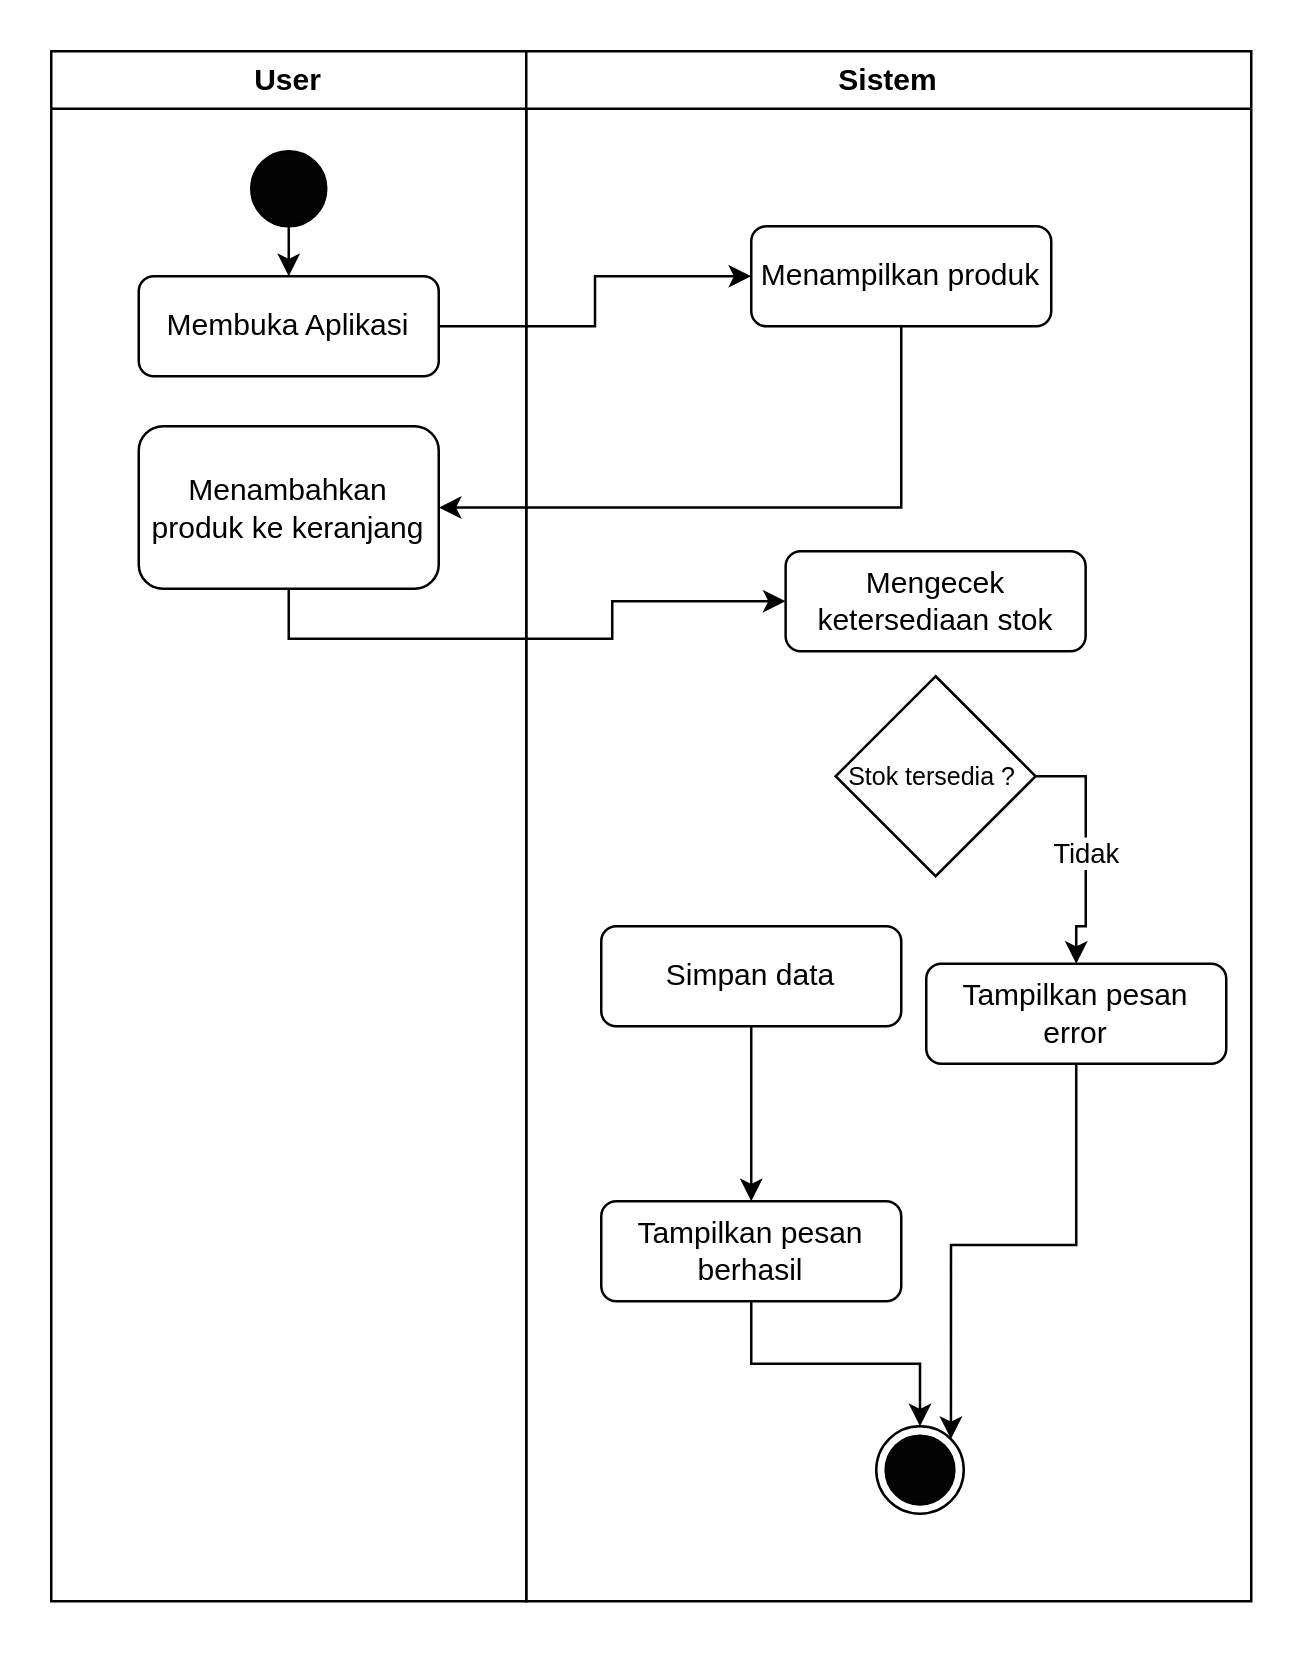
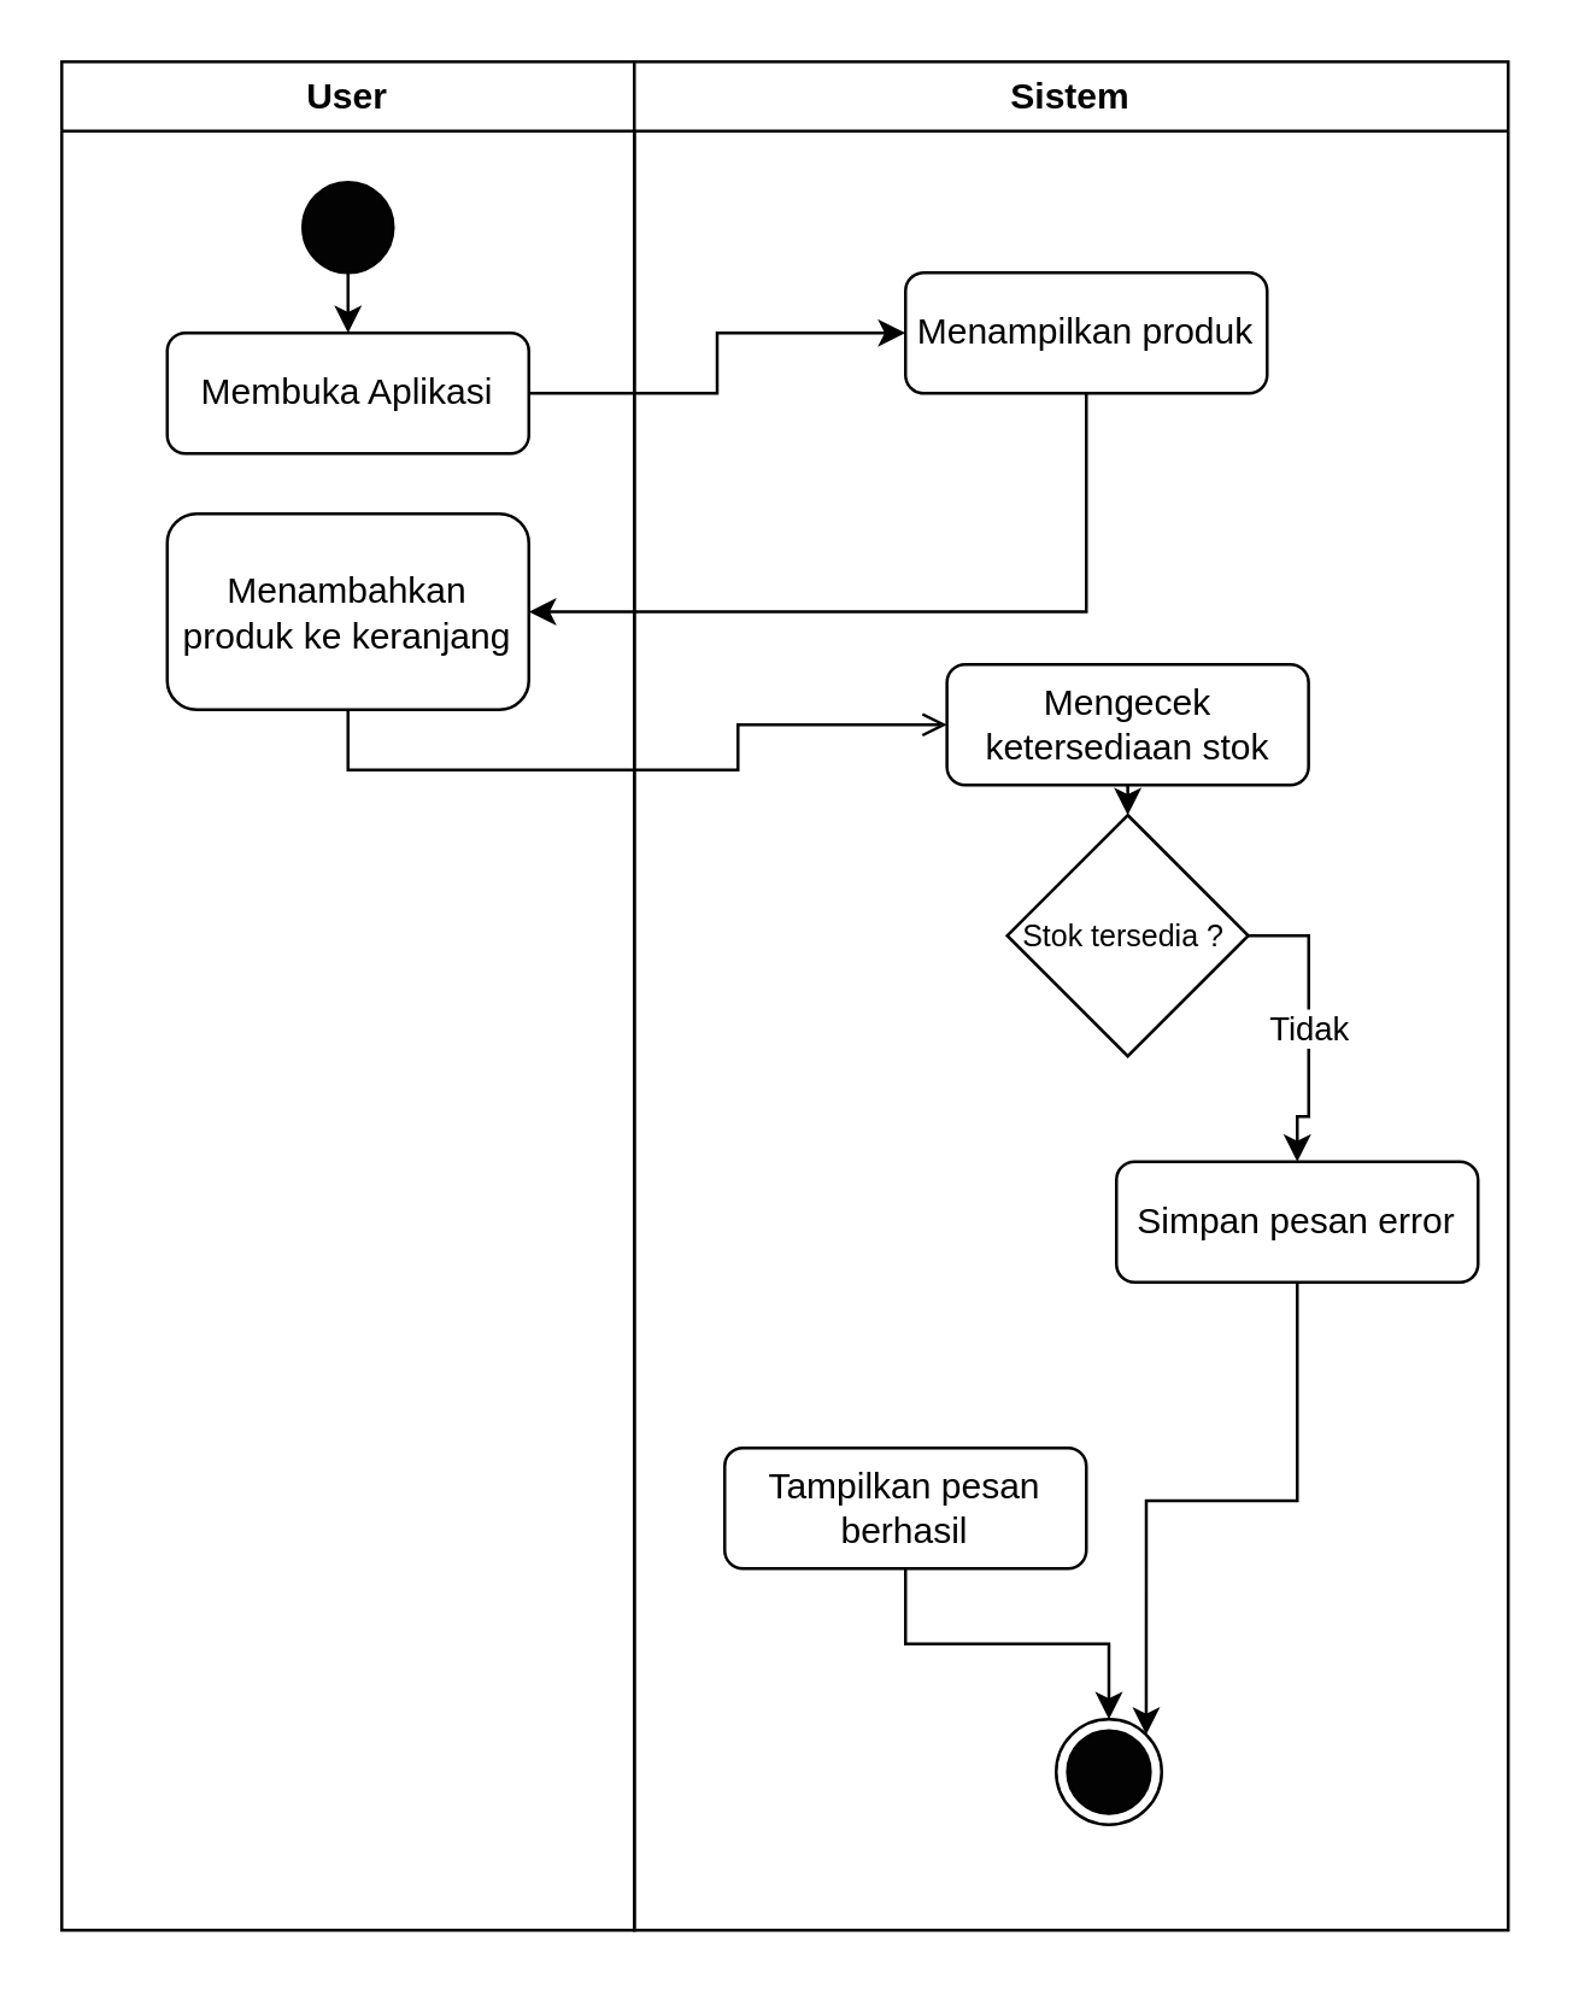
- <mxCell id="25" style="edgeStyle=orthogonalEdgeStyle;rounded=0;orthogonalLoop=1;jettySize=auto;html=1;exitX=0.5;exitY=1;exitDx=0;exitDy=0;entryX=0;entryY=0.5;entryDx=0;entryDy=0;" parent="1" source="6" target="10" edge="1"><mxGeometry relative="1" as="geometry" /></mxCell>
+ <mxCell id="25" style="edgeStyle=orthogonalEdgeStyle;rounded=0;orthogonalLoop=1;jettySize=auto;html=1;exitX=0.5;exitY=1;exitDx=0;exitDy=0;entryX=0;entryY=0.5;entryDx=0;entryDy=0;endArrow=open;" parent="1" source="6" target="10" edge="1"><mxGeometry relative="1" as="geometry" /></mxCell>
+ <mxCell id="9" style="edgeStyle=orthogonalEdgeStyle;rounded=0;orthogonalLoop=1;jettySize=auto;html=1;exitX=0.5;exitY=1;exitDx=0;exitDy=0;entryX=0.5;entryY=0;entryDx=0;entryDy=0;" parent="7" source="10" target="13" edge="1"><mxGeometry relative="1" as="geometry" /></mxCell>
- <mxCell id="22" value="Simpan data" style="rounded=1;whiteSpace=wrap;html=1;" vertex="1" parent="7"><mxGeometry x="30" y="350" width="120" height="40" as="geometry" /></mxCell>
- <mxCell id="17" value="Tampilkan pesan error" style="rounded=1;whiteSpace=wrap;html=1;" parent="7" vertex="1"><mxGeometry x="160" y="365" width="120" height="40" as="geometry" /></mxCell>
+ <mxCell id="17" value="Simpan pesan error" style="rounded=1;whiteSpace=wrap;html=1;" parent="7" vertex="1"><mxGeometry x="160" y="365" width="120" height="40" as="geometry" /></mxCell>
- <mxCell id="21" style="edgeStyle=orthogonalEdgeStyle;rounded=0;orthogonalLoop=1;jettySize=auto;html=1;exitX=0.5;exitY=1;exitDx=0;exitDy=0;" edge="1" parent="7" source="22" target="15"><mxGeometry relative="1" as="geometry" /></mxCell>
